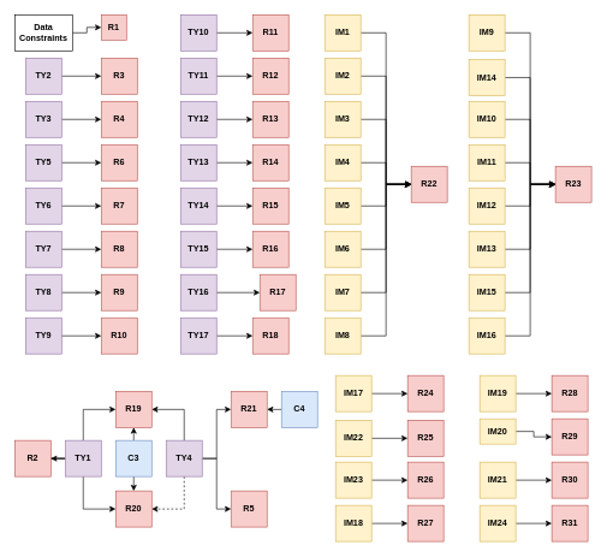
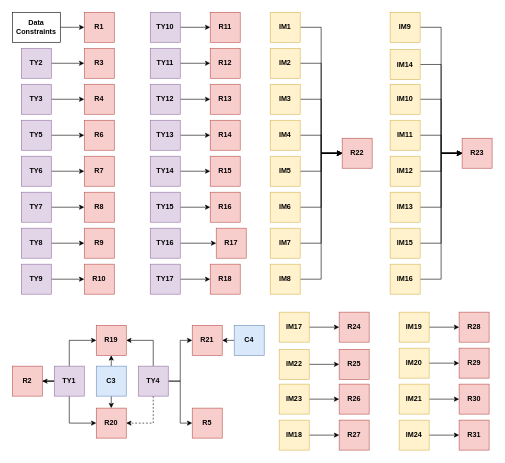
- <mxCell id="76" value="R1" style="rounded=0;whiteSpace=wrap;html=1;fontStyle=1;fillColor=#f8cecc;strokeColor=#b85450;" parent="1" vertex="1"><mxGeometry x="140" y="20" width="35" height="35" as="geometry" /></mxCell>
+ <mxCell id="76" value="R1" style="rounded=0;whiteSpace=wrap;html=1;fontStyle=1;fillColor=#f8cecc;strokeColor=#b85450;" parent="1" vertex="1"><mxGeometry x="140" y="20" width="50" height="50" as="geometry" /></mxCell>
- <mxCell id="119" value="IM20" style="rounded=0;whiteSpace=wrap;html=1;fontStyle=1;fillColor=#fff2cc;strokeColor=#d6b656;" vertex="1" parent="1"><mxGeometry x="665" y="580" width="50" height="35" as="geometry" /></mxCell>
+ <mxCell id="119" value="IM20" style="rounded=0;whiteSpace=wrap;html=1;fontStyle=1;fillColor=#fff2cc;strokeColor=#d6b656;" vertex="1" parent="1"><mxGeometry x="665" y="580" width="50" height="50" as="geometry" /></mxCell>
